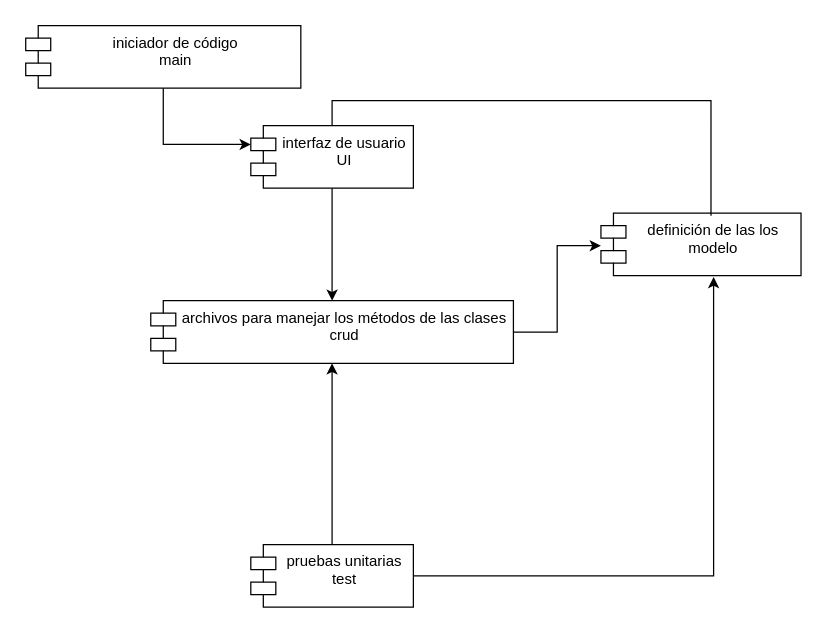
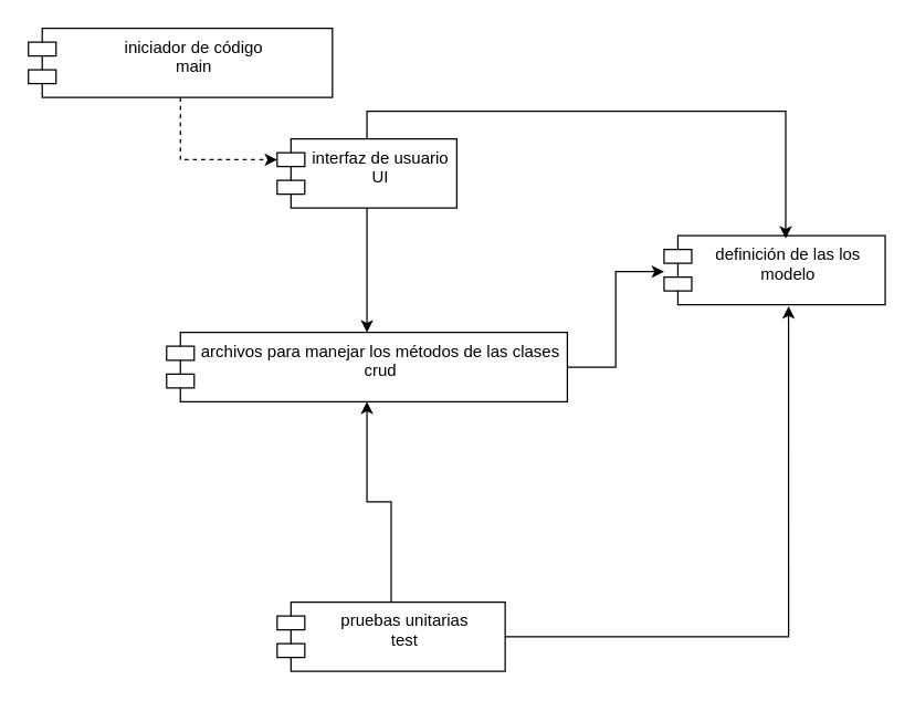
- <mxCell id="12" style="edgeStyle=orthogonalEdgeStyle;rounded=0;orthogonalLoop=1;jettySize=auto;html=1;entryX=0;entryY=0;entryDx=0;entryDy=15;entryPerimeter=0;" edge="1" parent="1" source="8" target="2"><mxGeometry relative="1" as="geometry" /></mxCell>
+ <mxCell id="12" style="edgeStyle=orthogonalEdgeStyle;rounded=0;orthogonalLoop=1;jettySize=auto;html=1;entryX=0;entryY=0;entryDx=0;entryDy=15;entryPerimeter=0;dashed=1;" edge="1" parent="1" source="8" target="2"><mxGeometry relative="1" as="geometry" /></mxCell>
- <mxCell id="9" style="edgeStyle=orthogonalEdgeStyle;rounded=0;orthogonalLoop=1;jettySize=auto;html=1;entryX=0.55;entryY=0.04;entryDx=0;entryDy=0;entryPerimeter=0;exitX=0.5;exitY=0;exitDx=0;exitDy=0;endArrow=none;" edge="1" parent="1" source="2" target="6"><mxGeometry relative="1" as="geometry" /></mxCell>
+ <mxCell id="9" style="edgeStyle=orthogonalEdgeStyle;rounded=0;orthogonalLoop=1;jettySize=auto;html=1;entryX=0.55;entryY=0.04;entryDx=0;entryDy=0;entryPerimeter=0;exitX=0.5;exitY=0;exitDx=0;exitDy=0;" edge="1" parent="1" source="2" target="6"><mxGeometry relative="1" as="geometry" /></mxCell>
- <mxCell id="4" value="&lt;div&gt;pruebas unitarias&lt;/div&gt;test" style="shape=module;align=left;spacingLeft=20;align=center;verticalAlign=top;whiteSpace=wrap;html=1;" vertex="1" parent="1"><mxGeometry x="200" y="435" width="130" height="50" as="geometry" /></mxCell>
+ <mxCell id="4" value="&lt;div&gt;pruebas unitarias&lt;/div&gt;test" style="shape=module;align=left;spacingLeft=20;align=center;verticalAlign=top;whiteSpace=wrap;html=1;" vertex="1" parent="1"><mxGeometry x="200" y="435" width="165" height="50" as="geometry" /></mxCell>
